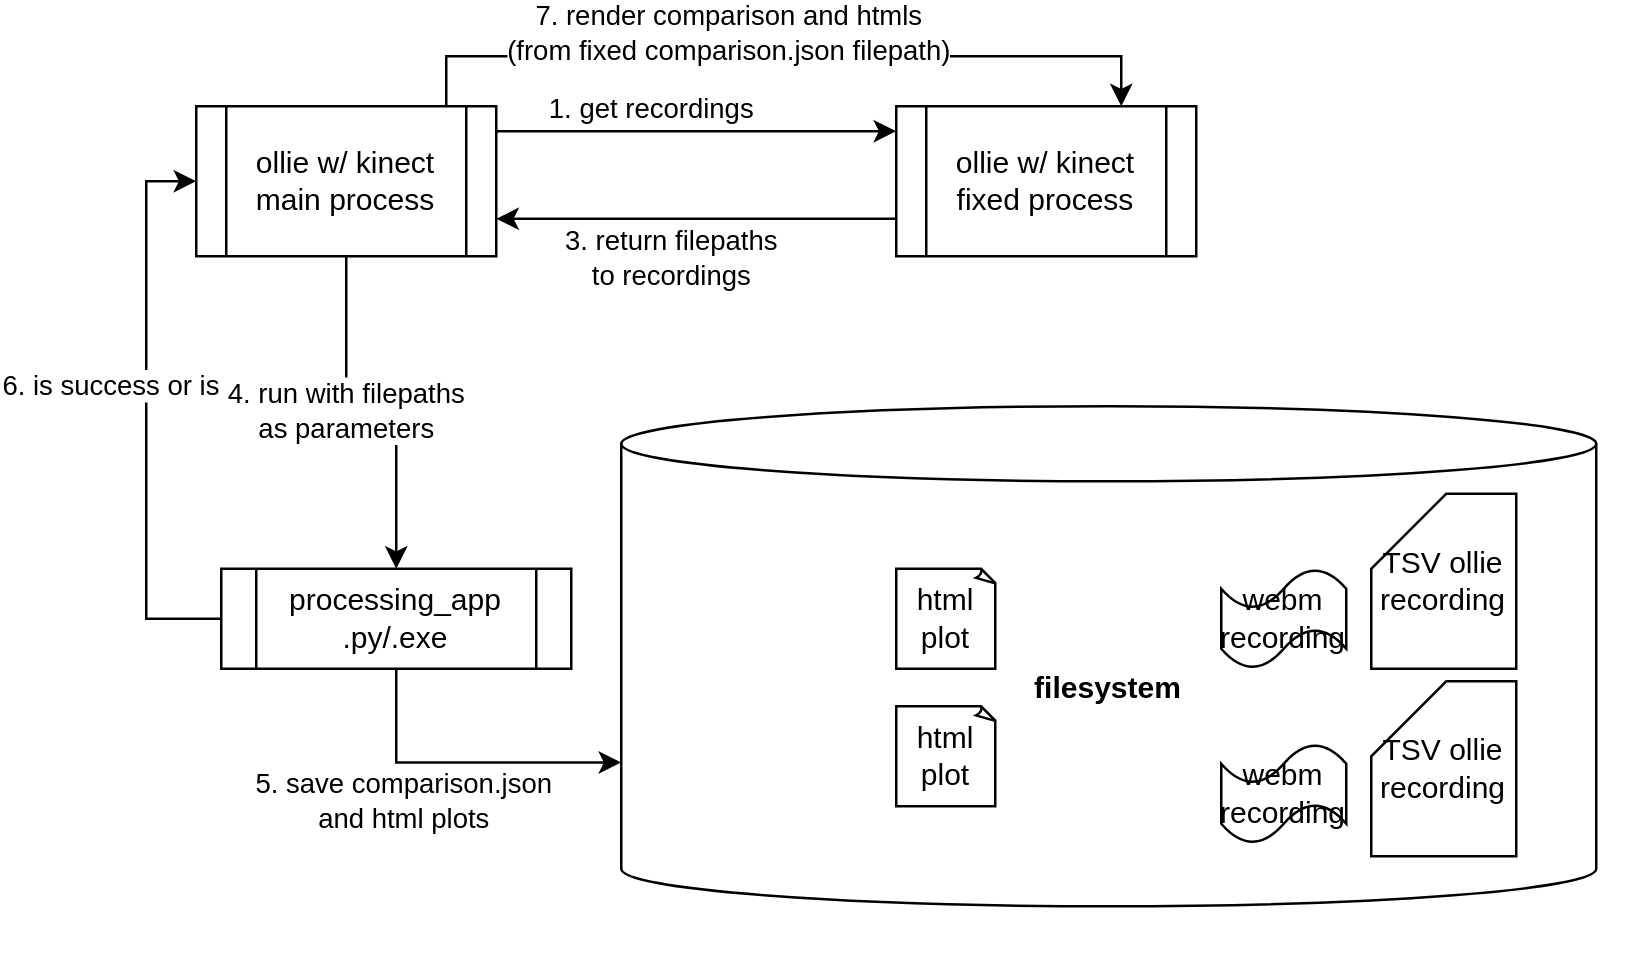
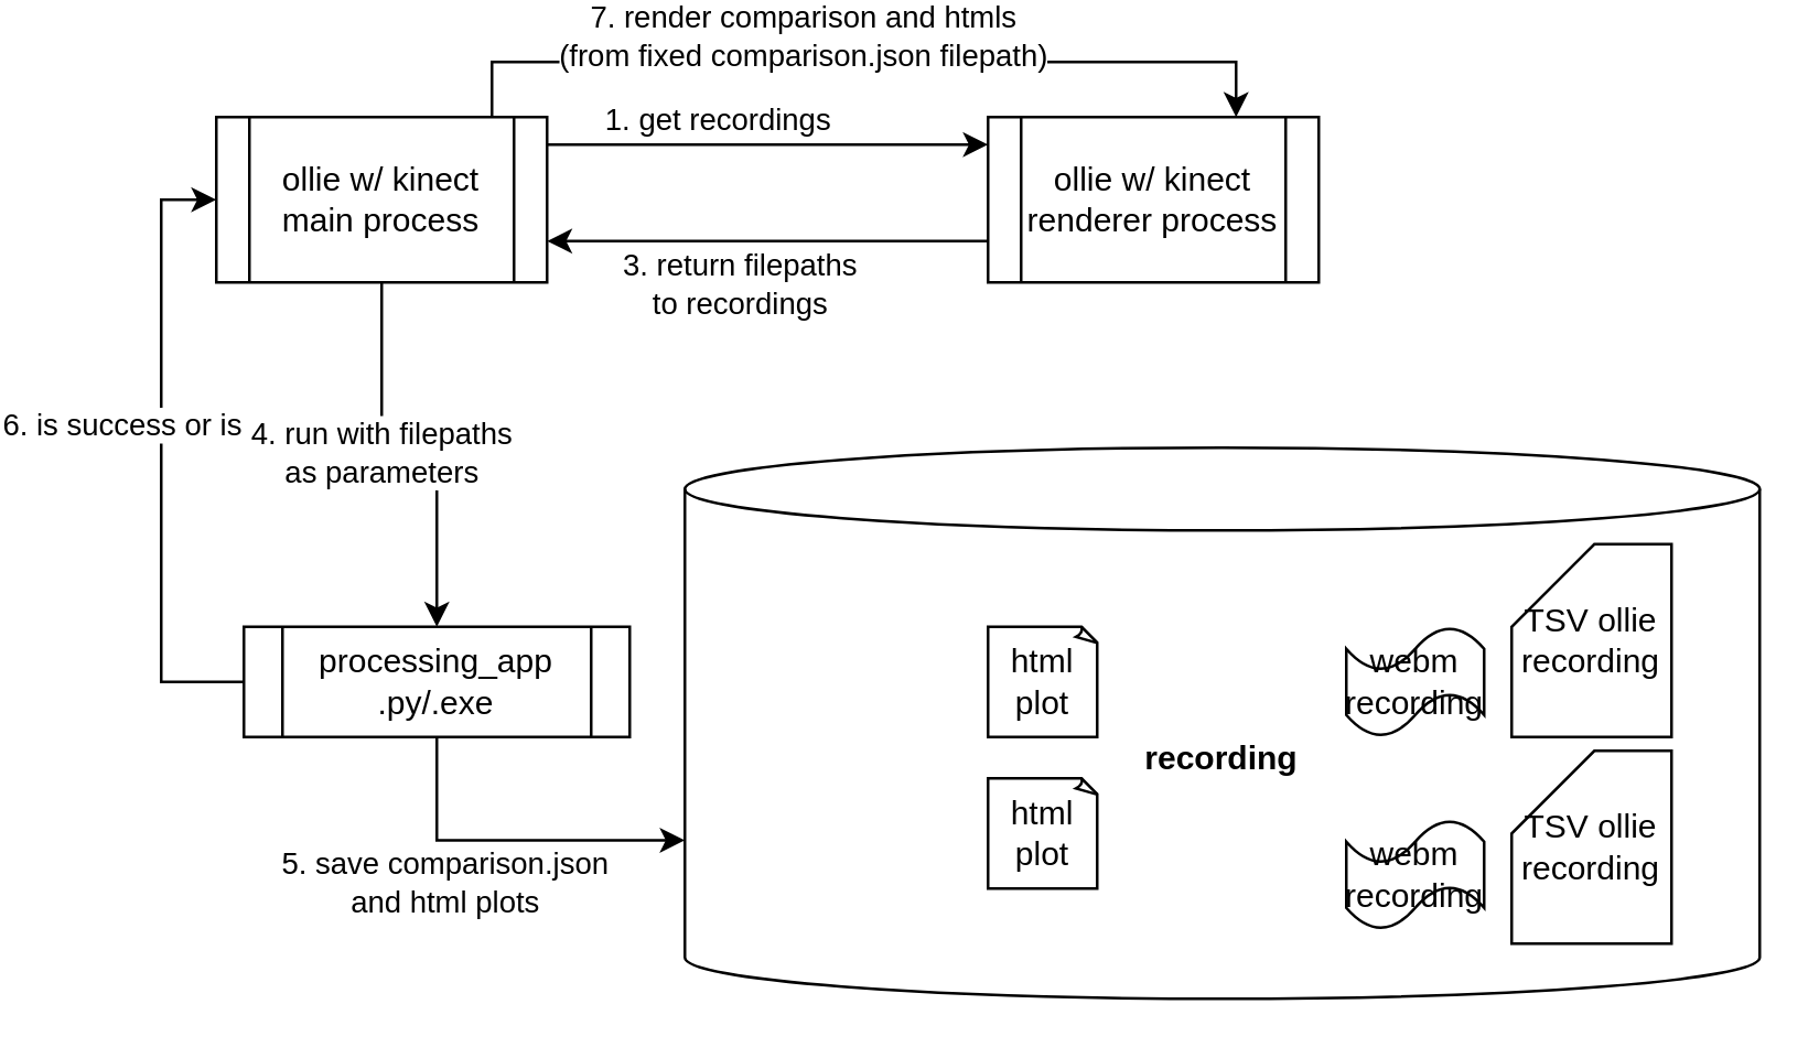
- <mxCell id="19" value="ollie w/ kinect&lt;br&gt;fixed process" style="shape=process;whiteSpace=wrap;html=1;backgroundOutline=1;" vertex="1" parent="1"><mxGeometry x="300" y="40" width="120" height="60" as="geometry" /></mxCell>
+ <mxCell id="19" value="ollie w/ kinect&lt;br&gt;renderer process" style="shape=process;whiteSpace=wrap;html=1;backgroundOutline=1;" vertex="1" parent="1"><mxGeometry x="300" y="40" width="120" height="60" as="geometry" /></mxCell>
- <mxCell id="2" value="&lt;b&gt;filesystem&lt;/b&gt;" style="shape=cylinder3;whiteSpace=wrap;html=1;boundedLbl=1;backgroundOutline=1;size=15;" vertex="1" parent="1"><mxGeometry x="190" y="160" width="390" height="200" as="geometry" /></mxCell>
+ <mxCell id="2" value="&lt;b&gt;recording&lt;/b&gt;" style="shape=cylinder3;whiteSpace=wrap;html=1;boundedLbl=1;backgroundOutline=1;size=15;" vertex="1" parent="1"><mxGeometry x="190" y="160" width="390" height="200" as="geometry" /></mxCell>
